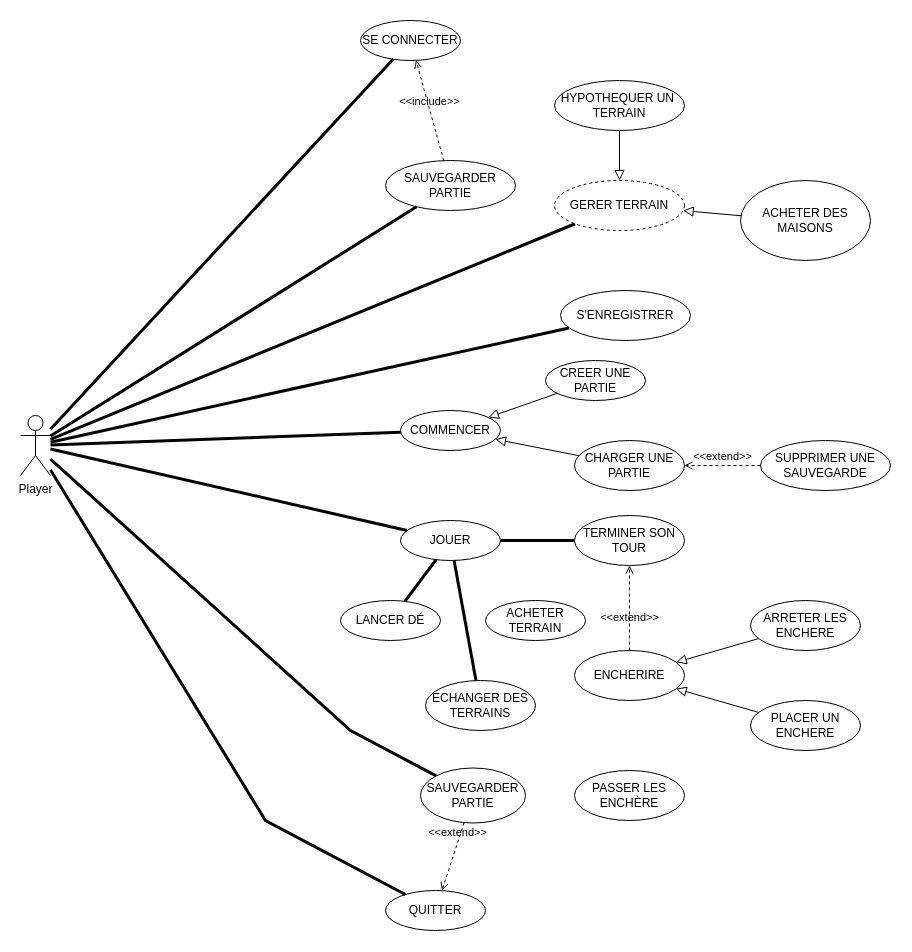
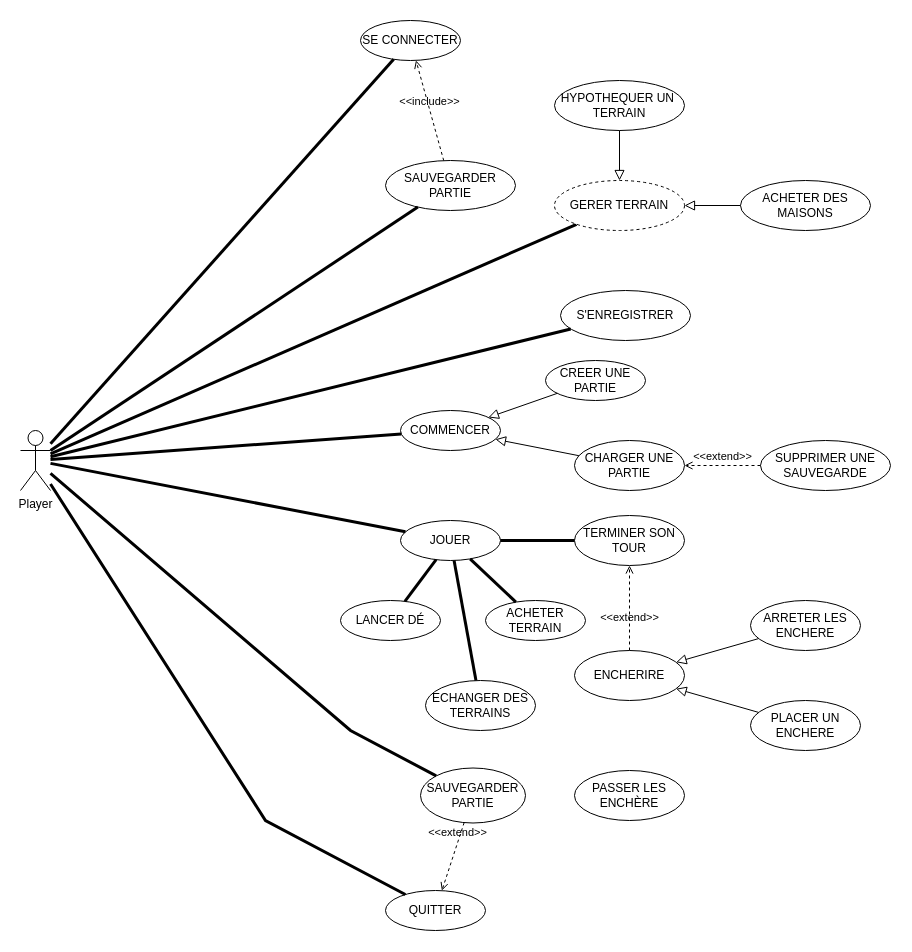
- <mxCell id="44" value="ACHETER DES MAISONS" style="ellipse;whiteSpace=wrap;html=1;" vertex="1" parent="1"><mxGeometry x="740" y="180" width="130" height="80" as="geometry" /></mxCell>
+ <mxCell id="44" value="ACHETER DES MAISONS" style="ellipse;whiteSpace=wrap;html=1;" vertex="1" parent="1"><mxGeometry x="740" y="180" width="130" height="50" as="geometry" /></mxCell>
- <mxCell id="2" value="Player" style="shape=umlActor;verticalLabelPosition=bottom;verticalAlign=top;html=1;outlineConnect=0;" vertex="1" parent="1"><mxGeometry x="20" y="415" width="30" height="60" as="geometry" /></mxCell>
+ <mxCell id="2" value="Player" style="shape=umlActor;verticalLabelPosition=bottom;verticalAlign=top;html=1;outlineConnect=0;" vertex="1" parent="1"><mxGeometry x="20" y="430" width="30" height="60" as="geometry" /></mxCell>
+ <mxCell id="25" value="" style="endArrow=none;startArrow=none;endFill=0;startFill=0;endSize=8;html=1;verticalAlign=bottom;labelBackgroundColor=none;strokeWidth=3;rounded=0;" edge="1" parent="1" source="20" target="24"><mxGeometry width="160" relative="1" as="geometry"><mxPoint x="620" y="570" as="sourcePoint" /><mxPoint x="590" y="630" as="targetPoint" /></mxGeometry></mxCell>
